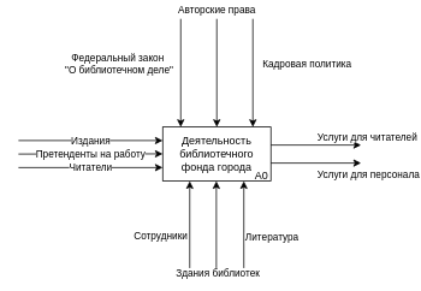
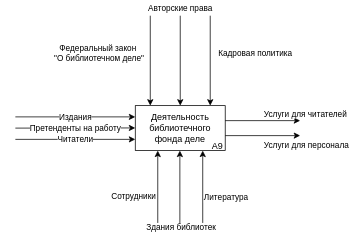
- <mxCell id="2" value="Деятельность библиотечного фонда города" style="rounded=0;whiteSpace=wrap;html=1;" parent="1" vertex="1"><mxGeometry x="180" y="140" width="120" height="60" as="geometry" /></mxCell>
+ <mxCell id="2" value="Деятельность библиотечного фонда деле" style="rounded=0;whiteSpace=wrap;html=1;" parent="1" vertex="1"><mxGeometry x="180" y="140" width="120" height="60" as="geometry" /></mxCell>
- <mxCell id="12" value="A0" style="text;html=1;strokeColor=none;fillColor=none;align=center;verticalAlign=middle;whiteSpace=wrap;rounded=0;" parent="1" vertex="1"><mxGeometry x="260" y="180" width="60" height="30" as="geometry" /></mxCell>
+ <mxCell id="12" value="A9" style="text;html=1;strokeColor=none;fillColor=none;align=center;verticalAlign=middle;whiteSpace=wrap;rounded=0;" parent="1" vertex="1"><mxGeometry x="260" y="180" width="60" height="30" as="geometry" /></mxCell>
